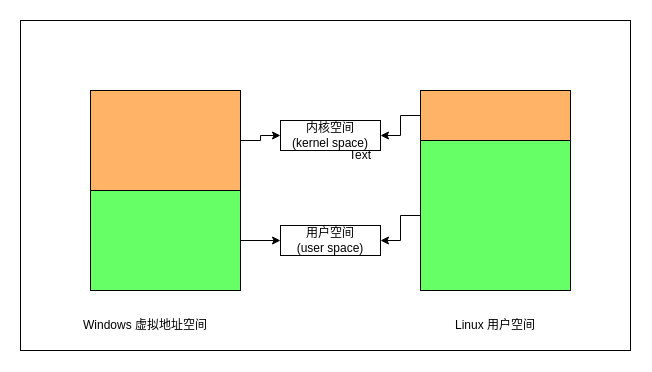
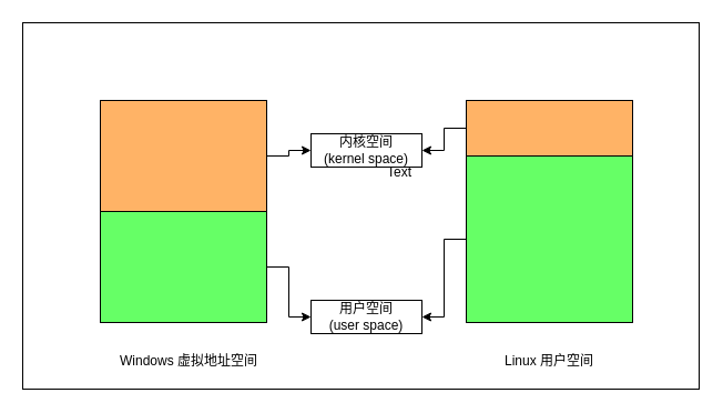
- <mxCell id="11" value="用户空间&lt;br&gt;(user space)" style="text;html=1;strokeColor=default;fillColor=none;align=center;verticalAlign=middle;whiteSpace=wrap;rounded=0;" vertex="1" parent="1"><mxGeometry x="280" y="225" width="100" height="30" as="geometry" /></mxCell>
+ <mxCell id="11" value="用户空间&lt;br&gt;(user space)" style="text;html=1;strokeColor=default;fillColor=none;align=center;verticalAlign=middle;whiteSpace=wrap;rounded=0;" vertex="1" parent="1"><mxGeometry x="280" y="270" width="100" height="30" as="geometry" /></mxCell>
- <mxCell id="14" value="Windows 虚拟地址空间" style="text;html=1;strokeColor=none;fillColor=none;align=center;verticalAlign=middle;whiteSpace=wrap;rounded=0;" vertex="1" parent="1"><mxGeometry x="75" y="310" width="140" height="30" as="geometry" /></mxCell>
+ <mxCell id="14" value="Windows 虚拟地址空间" style="text;html=1;strokeColor=none;fillColor=none;align=center;verticalAlign=middle;whiteSpace=wrap;rounded=0;" vertex="1" parent="1"><mxGeometry x="100" y="310" width="140" height="30" as="geometry" /></mxCell>
